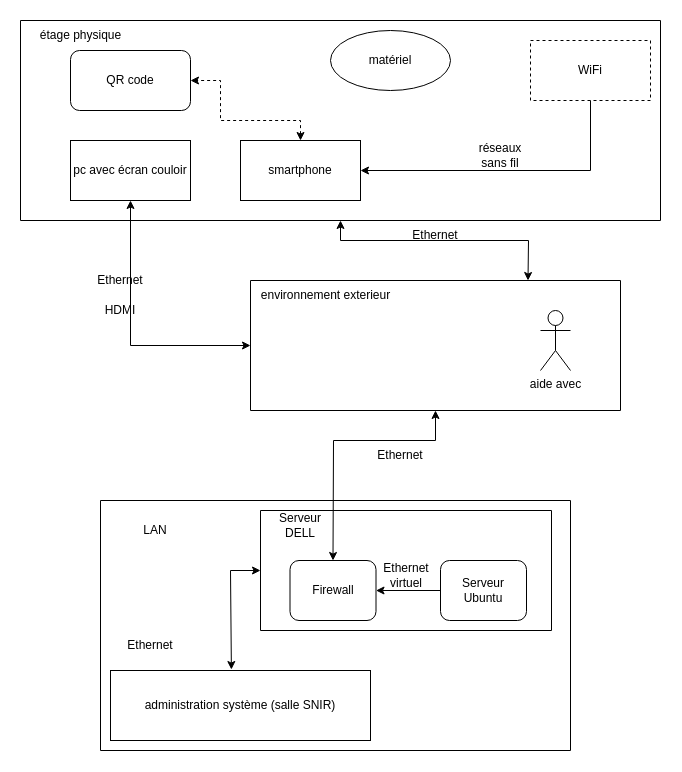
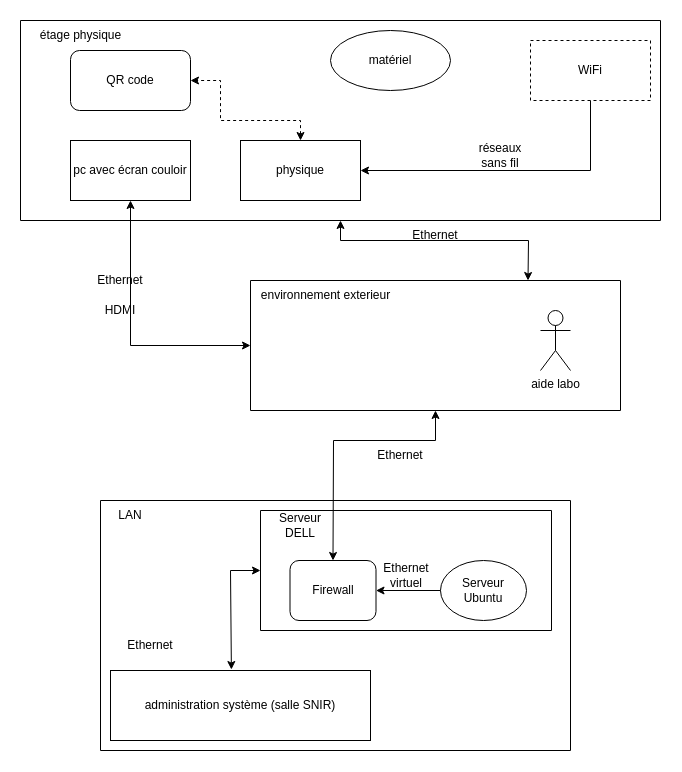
- <mxCell id="18" value="smartphone" style="rounded=0;whiteSpace=wrap;html=1;" parent="15" vertex="1"><mxGeometry x="220" y="120" width="120" height="60" as="geometry" /></mxCell>
+ <mxCell id="18" value="physique" style="rounded=0;whiteSpace=wrap;html=1;" parent="15" vertex="1"><mxGeometry x="220" y="120" width="120" height="60" as="geometry" /></mxCell>
- <mxCell id="32" value="aide avec" style="shape=umlActor;verticalLabelPosition=bottom;verticalAlign=top;html=1;outlineConnect=0;" parent="30" vertex="1"><mxGeometry x="290" y="30" width="30" height="60" as="geometry" /></mxCell>
+ <mxCell id="32" value="aide labo" style="shape=umlActor;verticalLabelPosition=bottom;verticalAlign=top;html=1;outlineConnect=0;" parent="30" vertex="1"><mxGeometry x="290" y="30" width="30" height="60" as="geometry" /></mxCell>
- <mxCell id="3" value="LAN" style="text;html=1;align=center;verticalAlign=middle;whiteSpace=wrap;rounded=0;" parent="2" vertex="1"><mxGeometry x="25" y="15" width="60" height="30" as="geometry" /></mxCell>
+ <mxCell id="3" value="LAN" style="text;html=1;align=center;verticalAlign=middle;whiteSpace=wrap;rounded=0;" parent="2" vertex="1"><mxGeometry width="60" height="30" as="geometry" /></mxCell>
- <mxCell id="7" value="Serveur Ubuntu" style="rounded=1;whiteSpace=wrap;html=1;" parent="4" vertex="1"><mxGeometry x="180" y="50" width="86" height="60" as="geometry" /></mxCell>
+ <mxCell id="7" value="Serveur Ubuntu" style="ellipse;whiteSpace=wrap;html=1;" parent="4" vertex="1"><mxGeometry x="180" y="50" width="86" height="60" as="geometry" /></mxCell>
